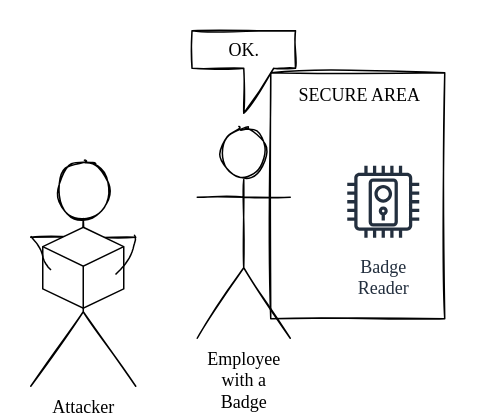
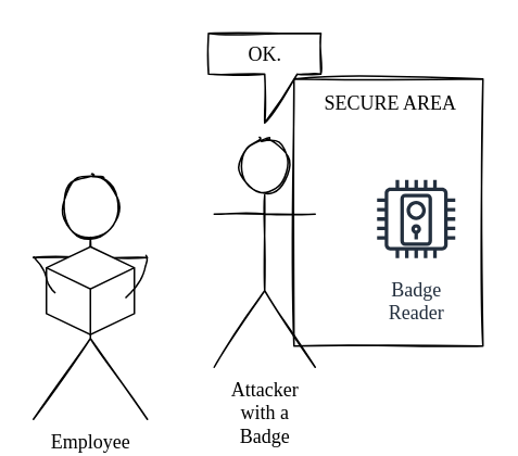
- <mxCell id="4" value="Employee&lt;br&gt;with a&lt;br&gt;Badge" style="shape=umlActor;verticalLabelPosition=bottom;verticalAlign=top;html=1;outlineConnect=0;hachureGap=4;sketch=1;fontFamily=Architects Daughter;fontSource=https%3A%2F%2Ffonts.googleapis.com%2Fcss%3Ffamily%3DArchitects%2BDaughter;" vertex="1" parent="1"><mxGeometry x="131" y="84" width="62" height="141" as="geometry" /></mxCell>
+ <mxCell id="4" value="Attacker&lt;br&gt;with a&lt;br&gt;Badge" style="shape=umlActor;verticalLabelPosition=bottom;verticalAlign=top;html=1;outlineConnect=0;hachureGap=4;sketch=1;fontFamily=Architects Daughter;fontSource=https%3A%2F%2Ffonts.googleapis.com%2Fcss%3Ffamily%3DArchitects%2BDaughter;" vertex="1" parent="1"><mxGeometry x="131" y="84" width="62" height="141" as="geometry" /></mxCell>
- <mxCell id="3" value="Attacker" style="shape=umlActor;verticalLabelPosition=bottom;verticalAlign=top;html=1;outlineConnect=0;hachureGap=4;sketch=1;fontFamily=Architects Daughter;fontSource=https%3A%2F%2Ffonts.googleapis.com%2Fcss%3Ffamily%3DArchitects%2BDaughter;" vertex="1" parent="1"><mxGeometry x="20" y="108" width="70" height="149" as="geometry" /></mxCell>
+ <mxCell id="3" value="Employee" style="shape=umlActor;verticalLabelPosition=bottom;verticalAlign=top;html=1;outlineConnect=0;hachureGap=4;sketch=1;fontFamily=Architects Daughter;fontSource=https%3A%2F%2Ffonts.googleapis.com%2Fcss%3Ffamily%3DArchitects%2BDaughter;" vertex="1" parent="1"><mxGeometry x="20" y="108" width="70" height="149" as="geometry" /></mxCell>
